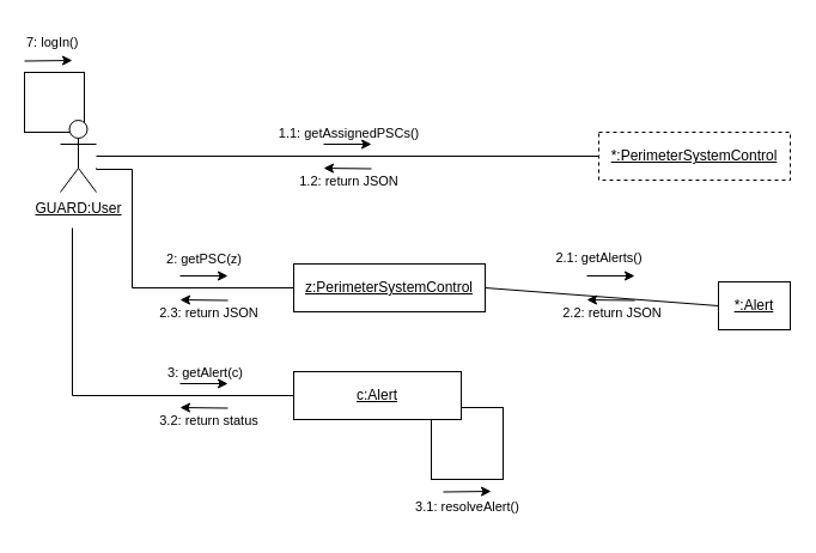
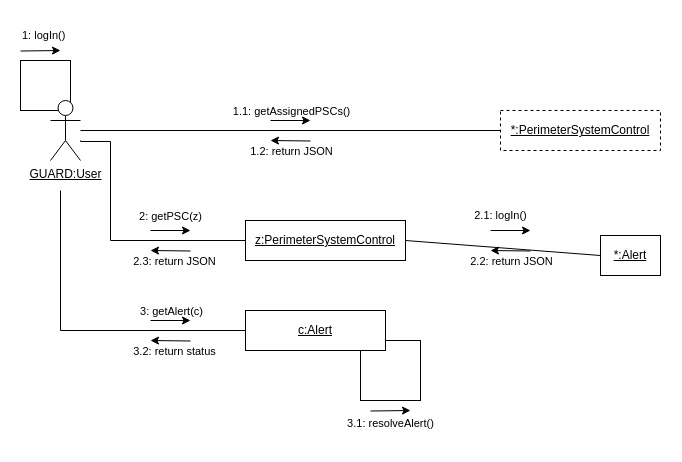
- <mxCell id="7" value="7: logIn()" style="text;html=1;align=left;verticalAlign=middle;resizable=0;points=[];autosize=1;strokeColor=none;fillColor=none;fontSize=11;" parent="1" vertex="1"><mxGeometry x="20" y="20" width="70" height="30" as="geometry" /></mxCell>
+ <mxCell id="7" value="1: logIn()" style="text;html=1;align=left;verticalAlign=middle;resizable=0;points=[];autosize=1;strokeColor=none;fillColor=none;fontSize=11;" parent="1" vertex="1"><mxGeometry x="20" y="20" width="70" height="30" as="geometry" /></mxCell>
- <mxCell id="29" value="2.1: getAlerts()" style="text;html=1;align=center;verticalAlign=middle;resizable=0;points=[];autosize=1;strokeColor=none;fillColor=none;fontSize=11;" parent="1" vertex="1"><mxGeometry x="450" y="200" width="100" height="30" as="geometry" /></mxCell>
+ <mxCell id="29" value="2.1: logIn()" style="text;html=1;align=center;verticalAlign=middle;resizable=0;points=[];autosize=1;strokeColor=none;fillColor=none;fontSize=11;" parent="1" vertex="1"><mxGeometry x="450" y="200" width="100" height="30" as="geometry" /></mxCell>
